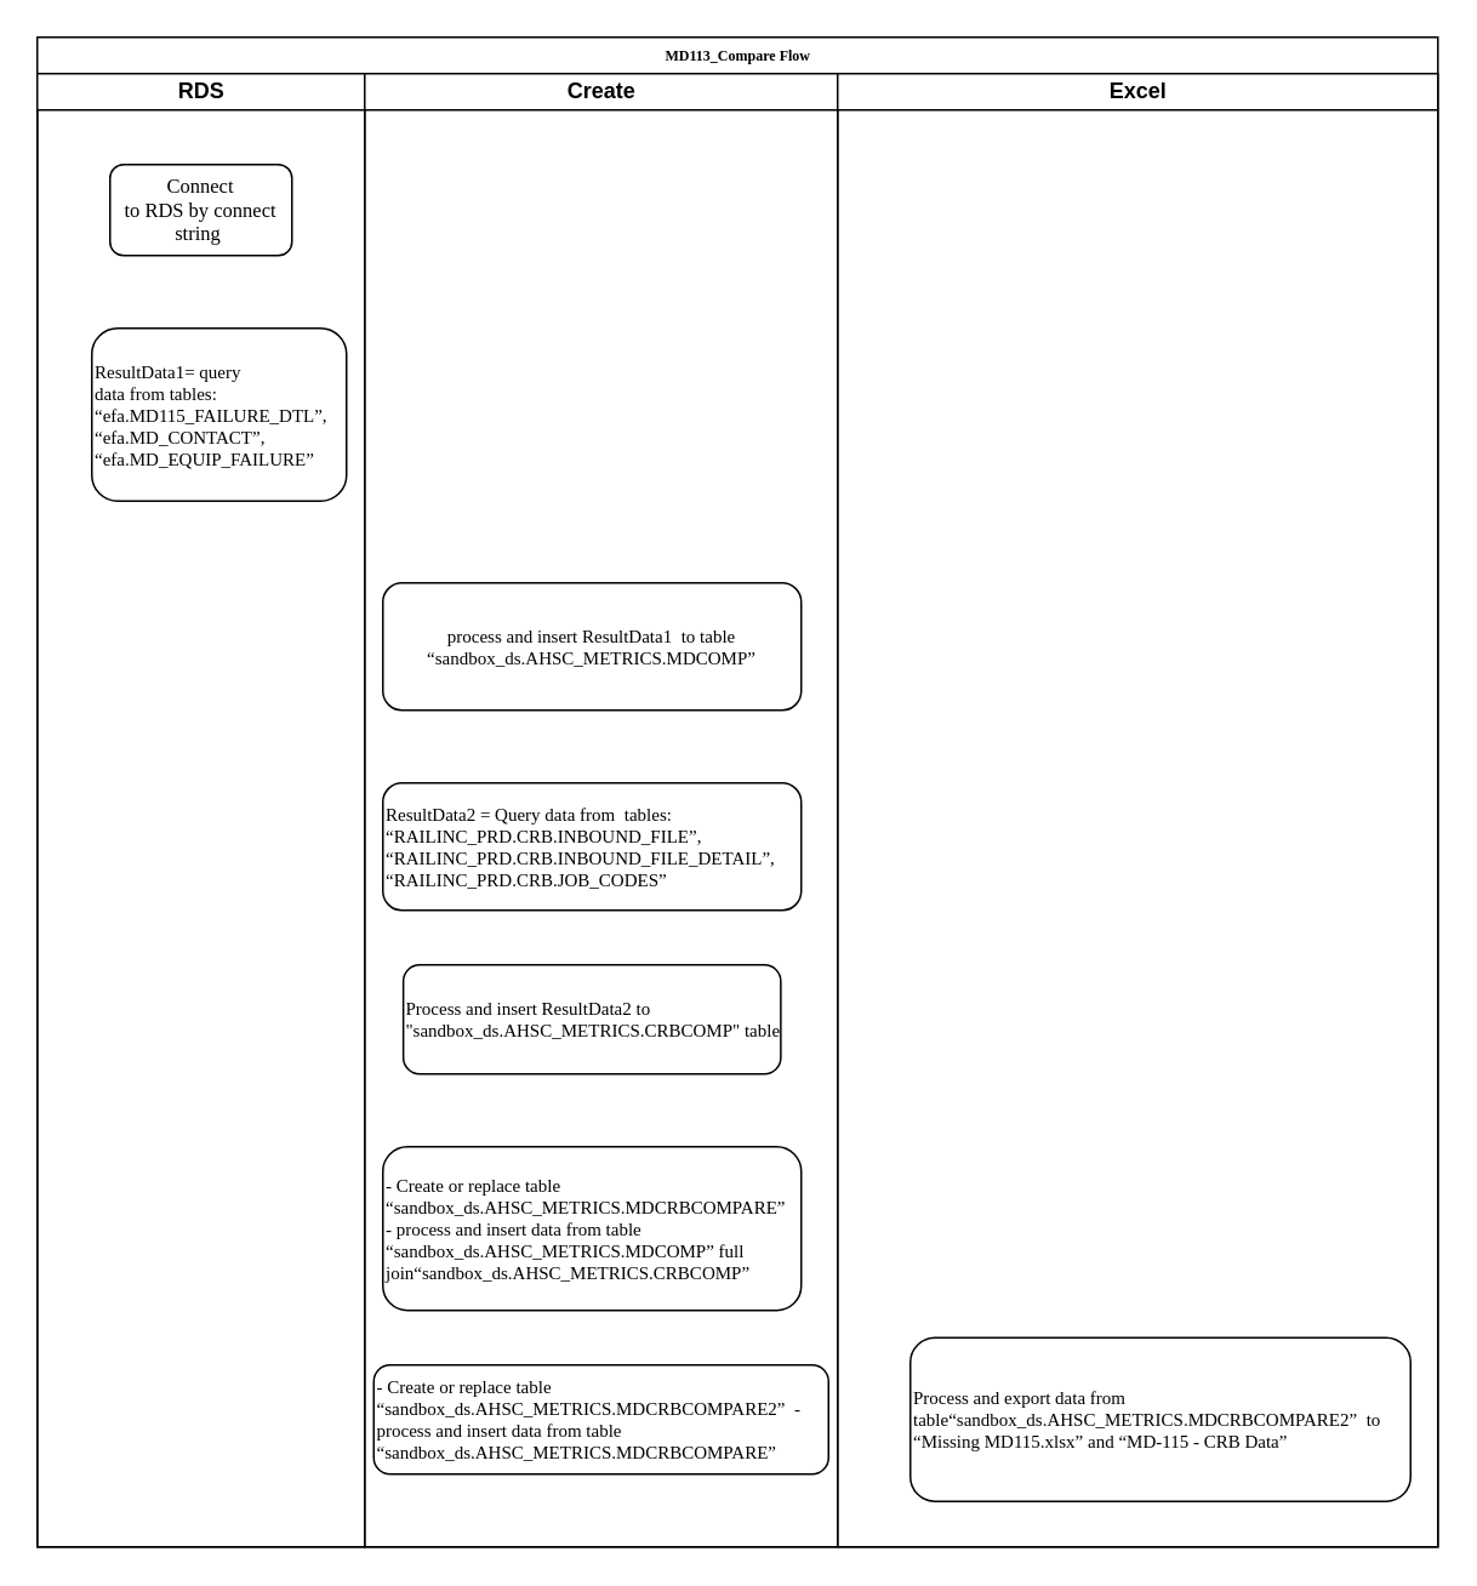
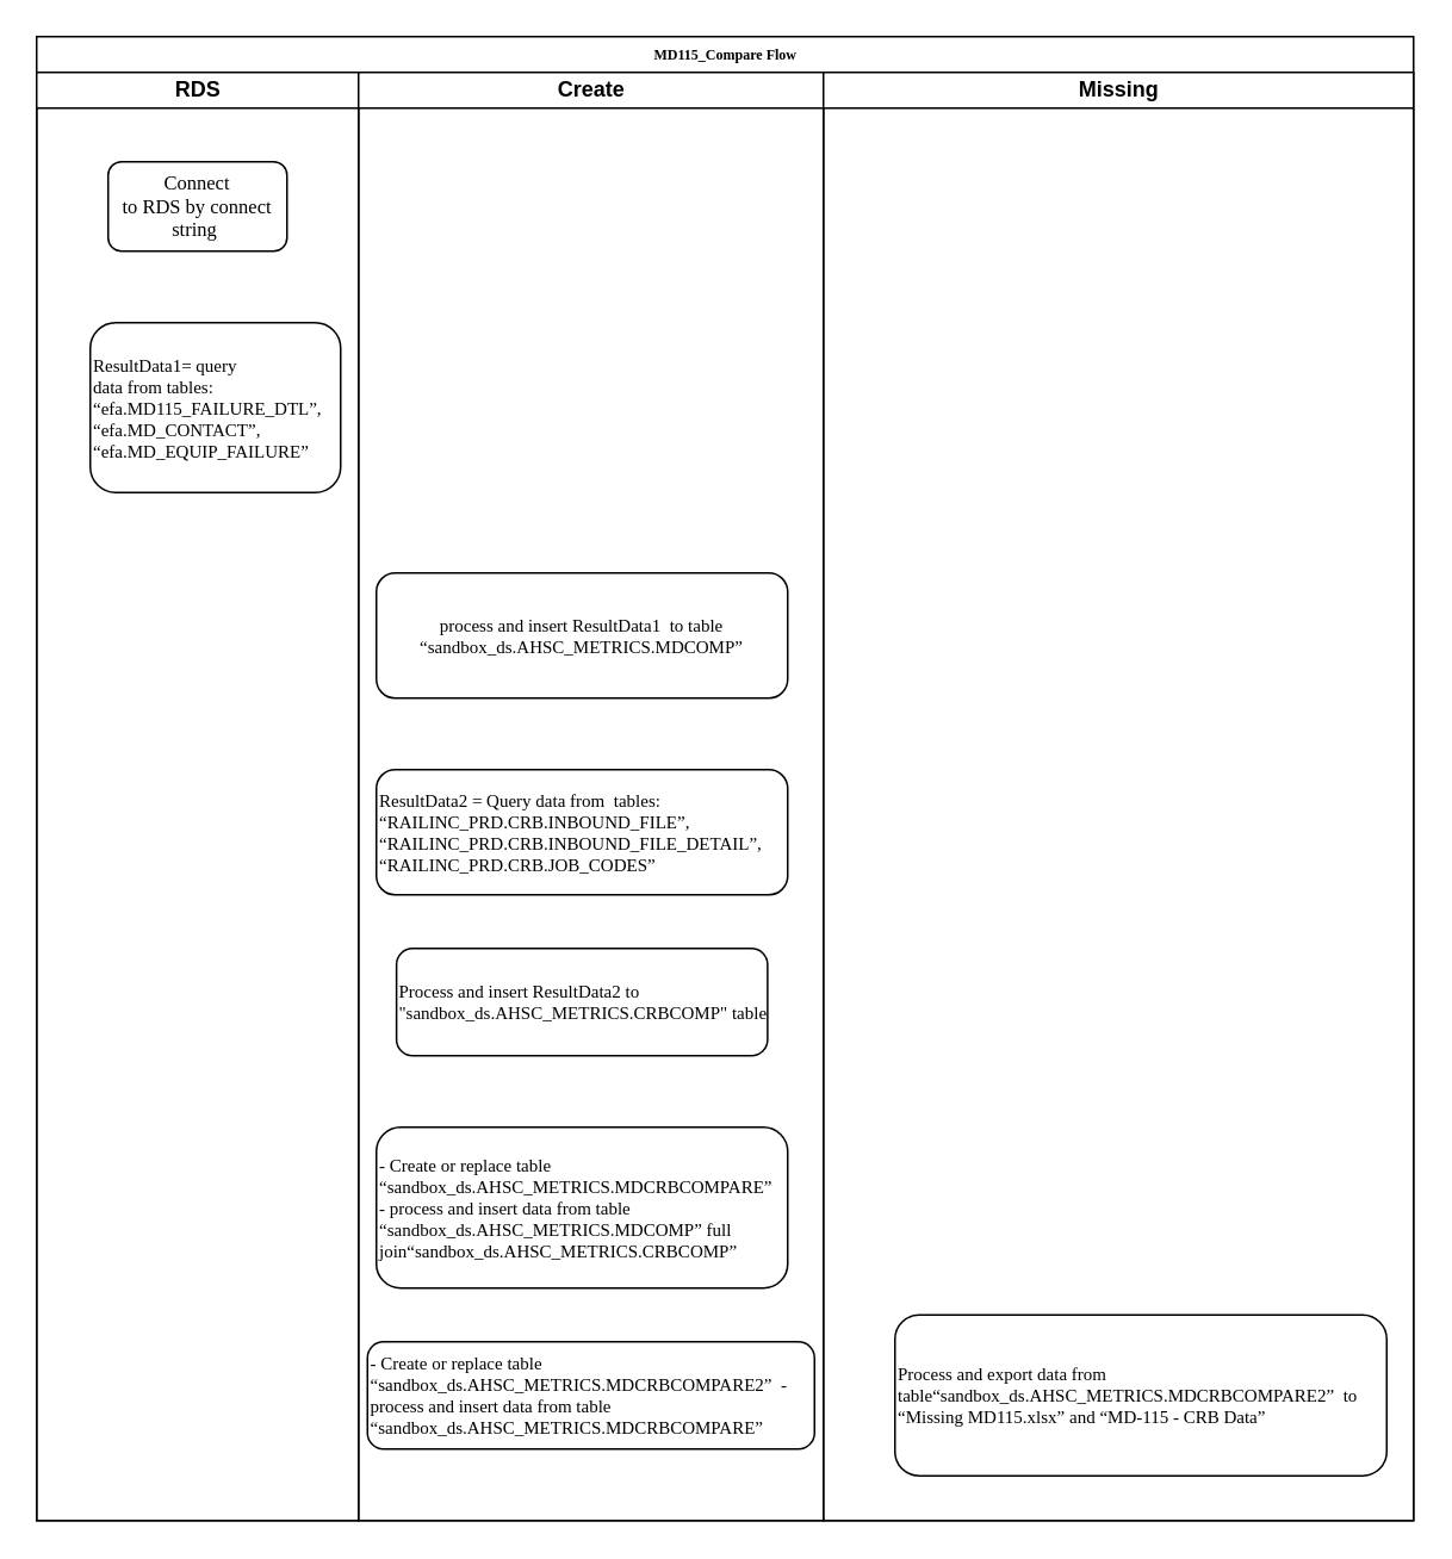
- <mxCell id="2" value="MD113_Compare Flow" style="swimlane;html=1;childLayout=stackLayout;startSize=20;rounded=0;shadow=0;labelBackgroundColor=none;strokeWidth=1;fontFamily=Verdana;fontSize=8;align=center;" parent="1" vertex="1"><mxGeometry x="20" y="20" width="770" height="830" as="geometry" /></mxCell>
+ <mxCell id="2" value="MD115_Compare Flow" style="swimlane;html=1;childLayout=stackLayout;startSize=20;rounded=0;shadow=0;labelBackgroundColor=none;strokeWidth=1;fontFamily=Verdana;fontSize=8;align=center;" parent="1" vertex="1"><mxGeometry x="20" y="20" width="770" height="830" as="geometry" /></mxCell>
- <mxCell id="12" value="Excel" style="swimlane;html=1;startSize=20;" parent="2" vertex="1"><mxGeometry x="440" y="20" width="330" height="810" as="geometry" /></mxCell>
+ <mxCell id="12" value="Missing" style="swimlane;html=1;startSize=20;" parent="2" vertex="1"><mxGeometry x="440" y="20" width="330" height="810" as="geometry" /></mxCell>
